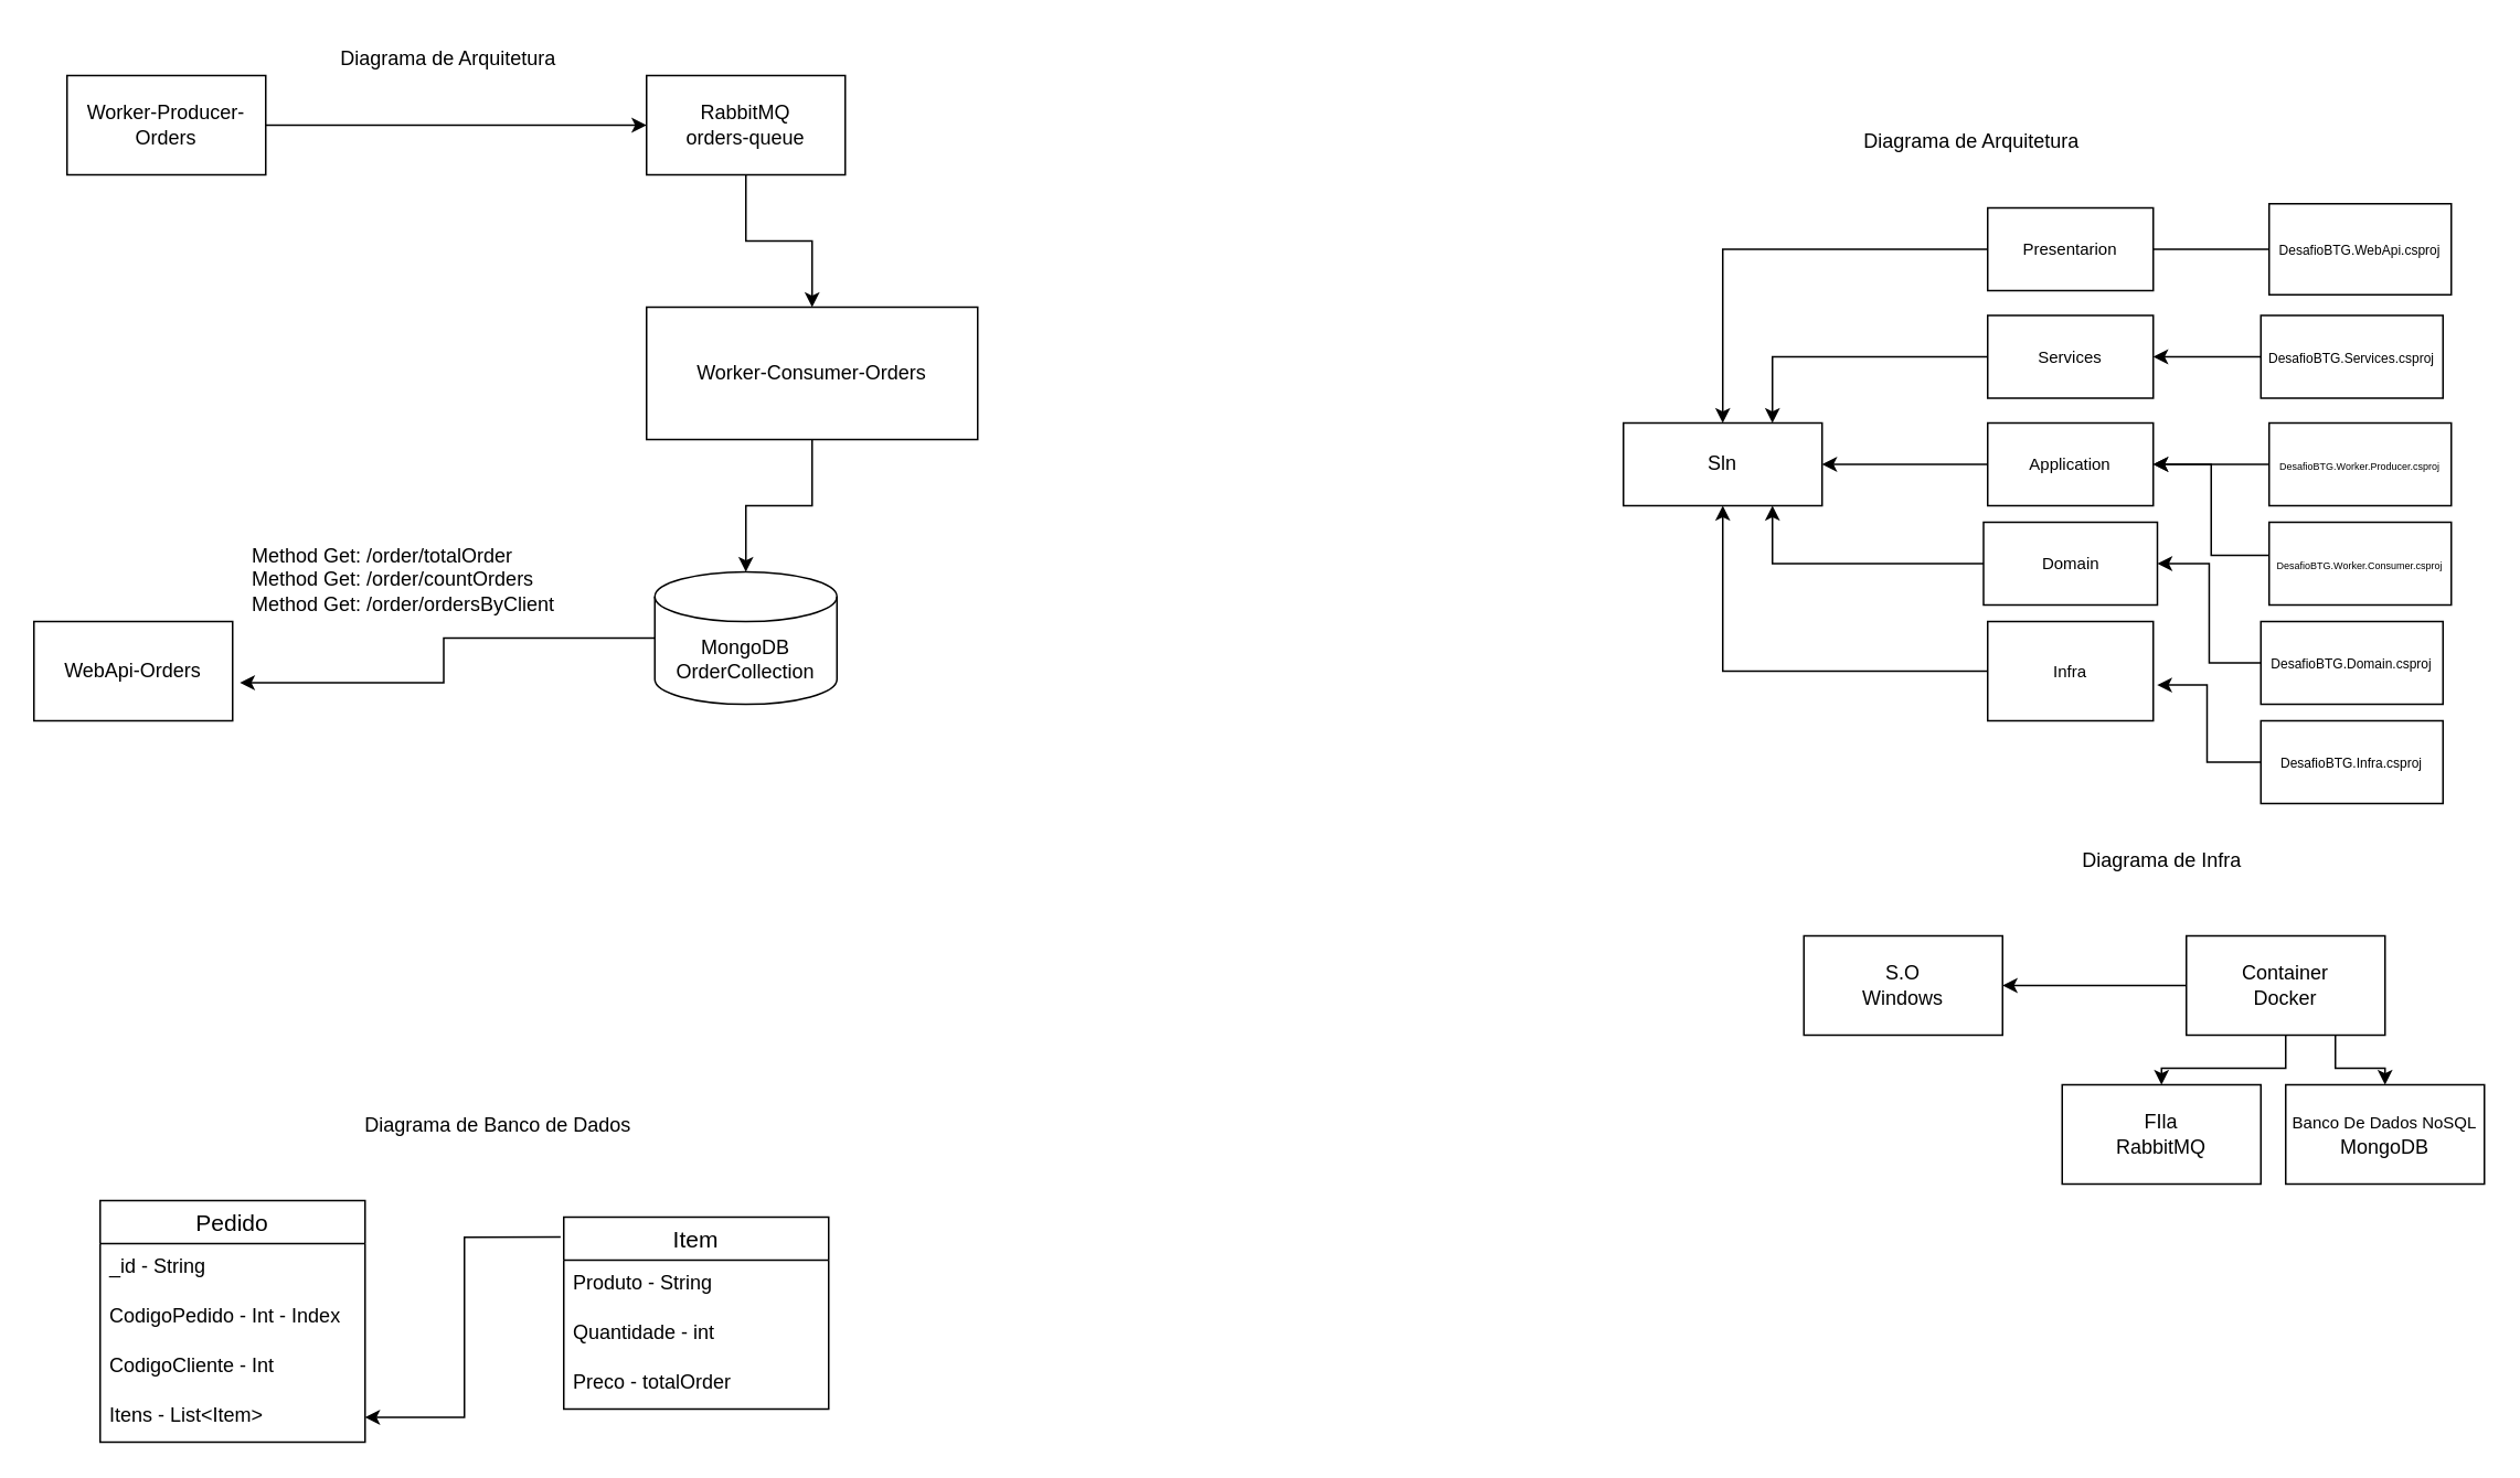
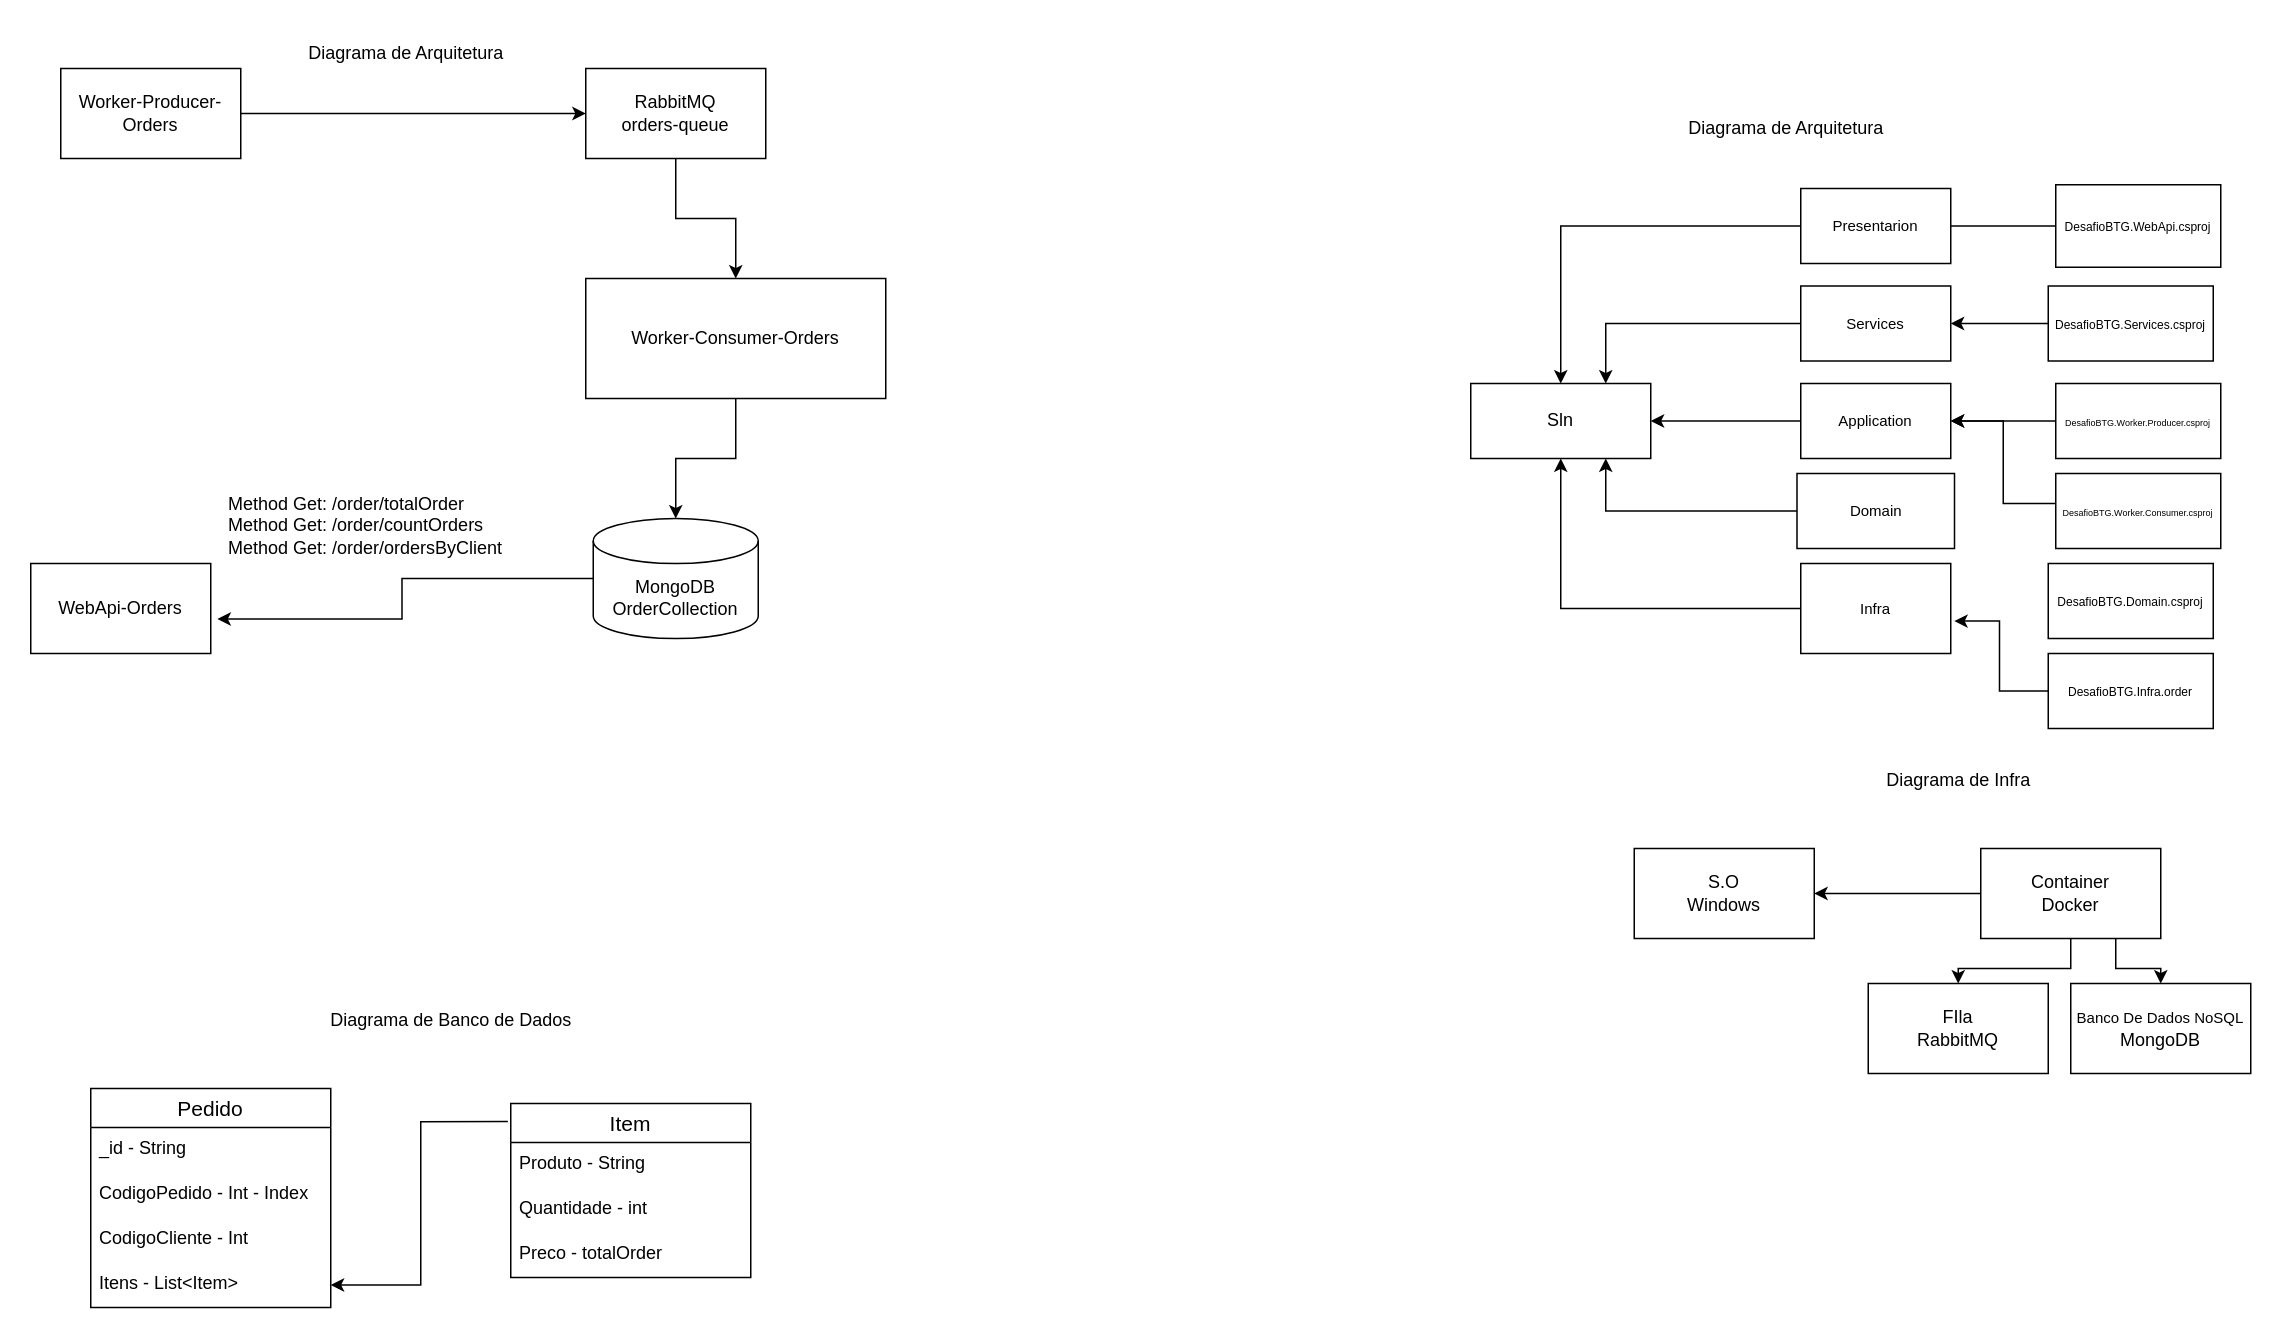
- <mxCell id="52" style="edgeStyle=orthogonalEdgeStyle;rounded=0;orthogonalLoop=1;jettySize=auto;html=1;entryX=1;entryY=0.5;entryDx=0;entryDy=0;fontSize=6;" edge="1" parent="1" source="53" target="35"><mxGeometry relative="1" as="geometry" /></mxCell>
- <mxCell id="55" value="&lt;font style=&quot;font-size: 8px;&quot;&gt;DesafioBTG.Infra.csproj&lt;/font&gt;" style="rounded=0;whiteSpace=wrap;html=1;fontSize=10;" vertex="1" parent="1"><mxGeometry x="1365" y="435" width="110" height="50" as="geometry" /></mxCell>
+ <mxCell id="55" value="&lt;font style=&quot;font-size: 8px;&quot;&gt;DesafioBTG.Infra.order&lt;/font&gt;" style="rounded=0;whiteSpace=wrap;html=1;fontSize=10;" vertex="1" parent="1"><mxGeometry x="1365" y="435" width="110" height="50" as="geometry" /></mxCell>
